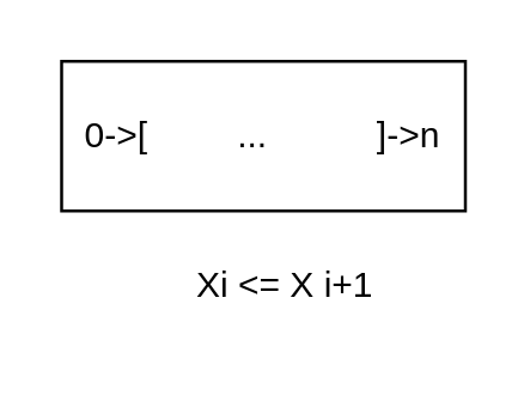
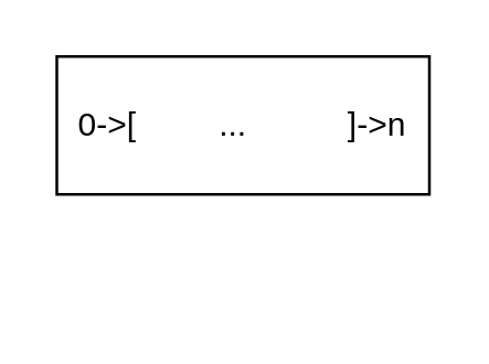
- <mxCell id="2" value="Xi &amp;lt;= X i+1" style="text;html=1;strokeColor=none;fillColor=none;align=center;verticalAlign=middle;whiteSpace=wrap;rounded=0;" vertex="1" parent="1"><mxGeometry x="50" y="80" width="90" height="30" as="geometry" /></mxCell>
